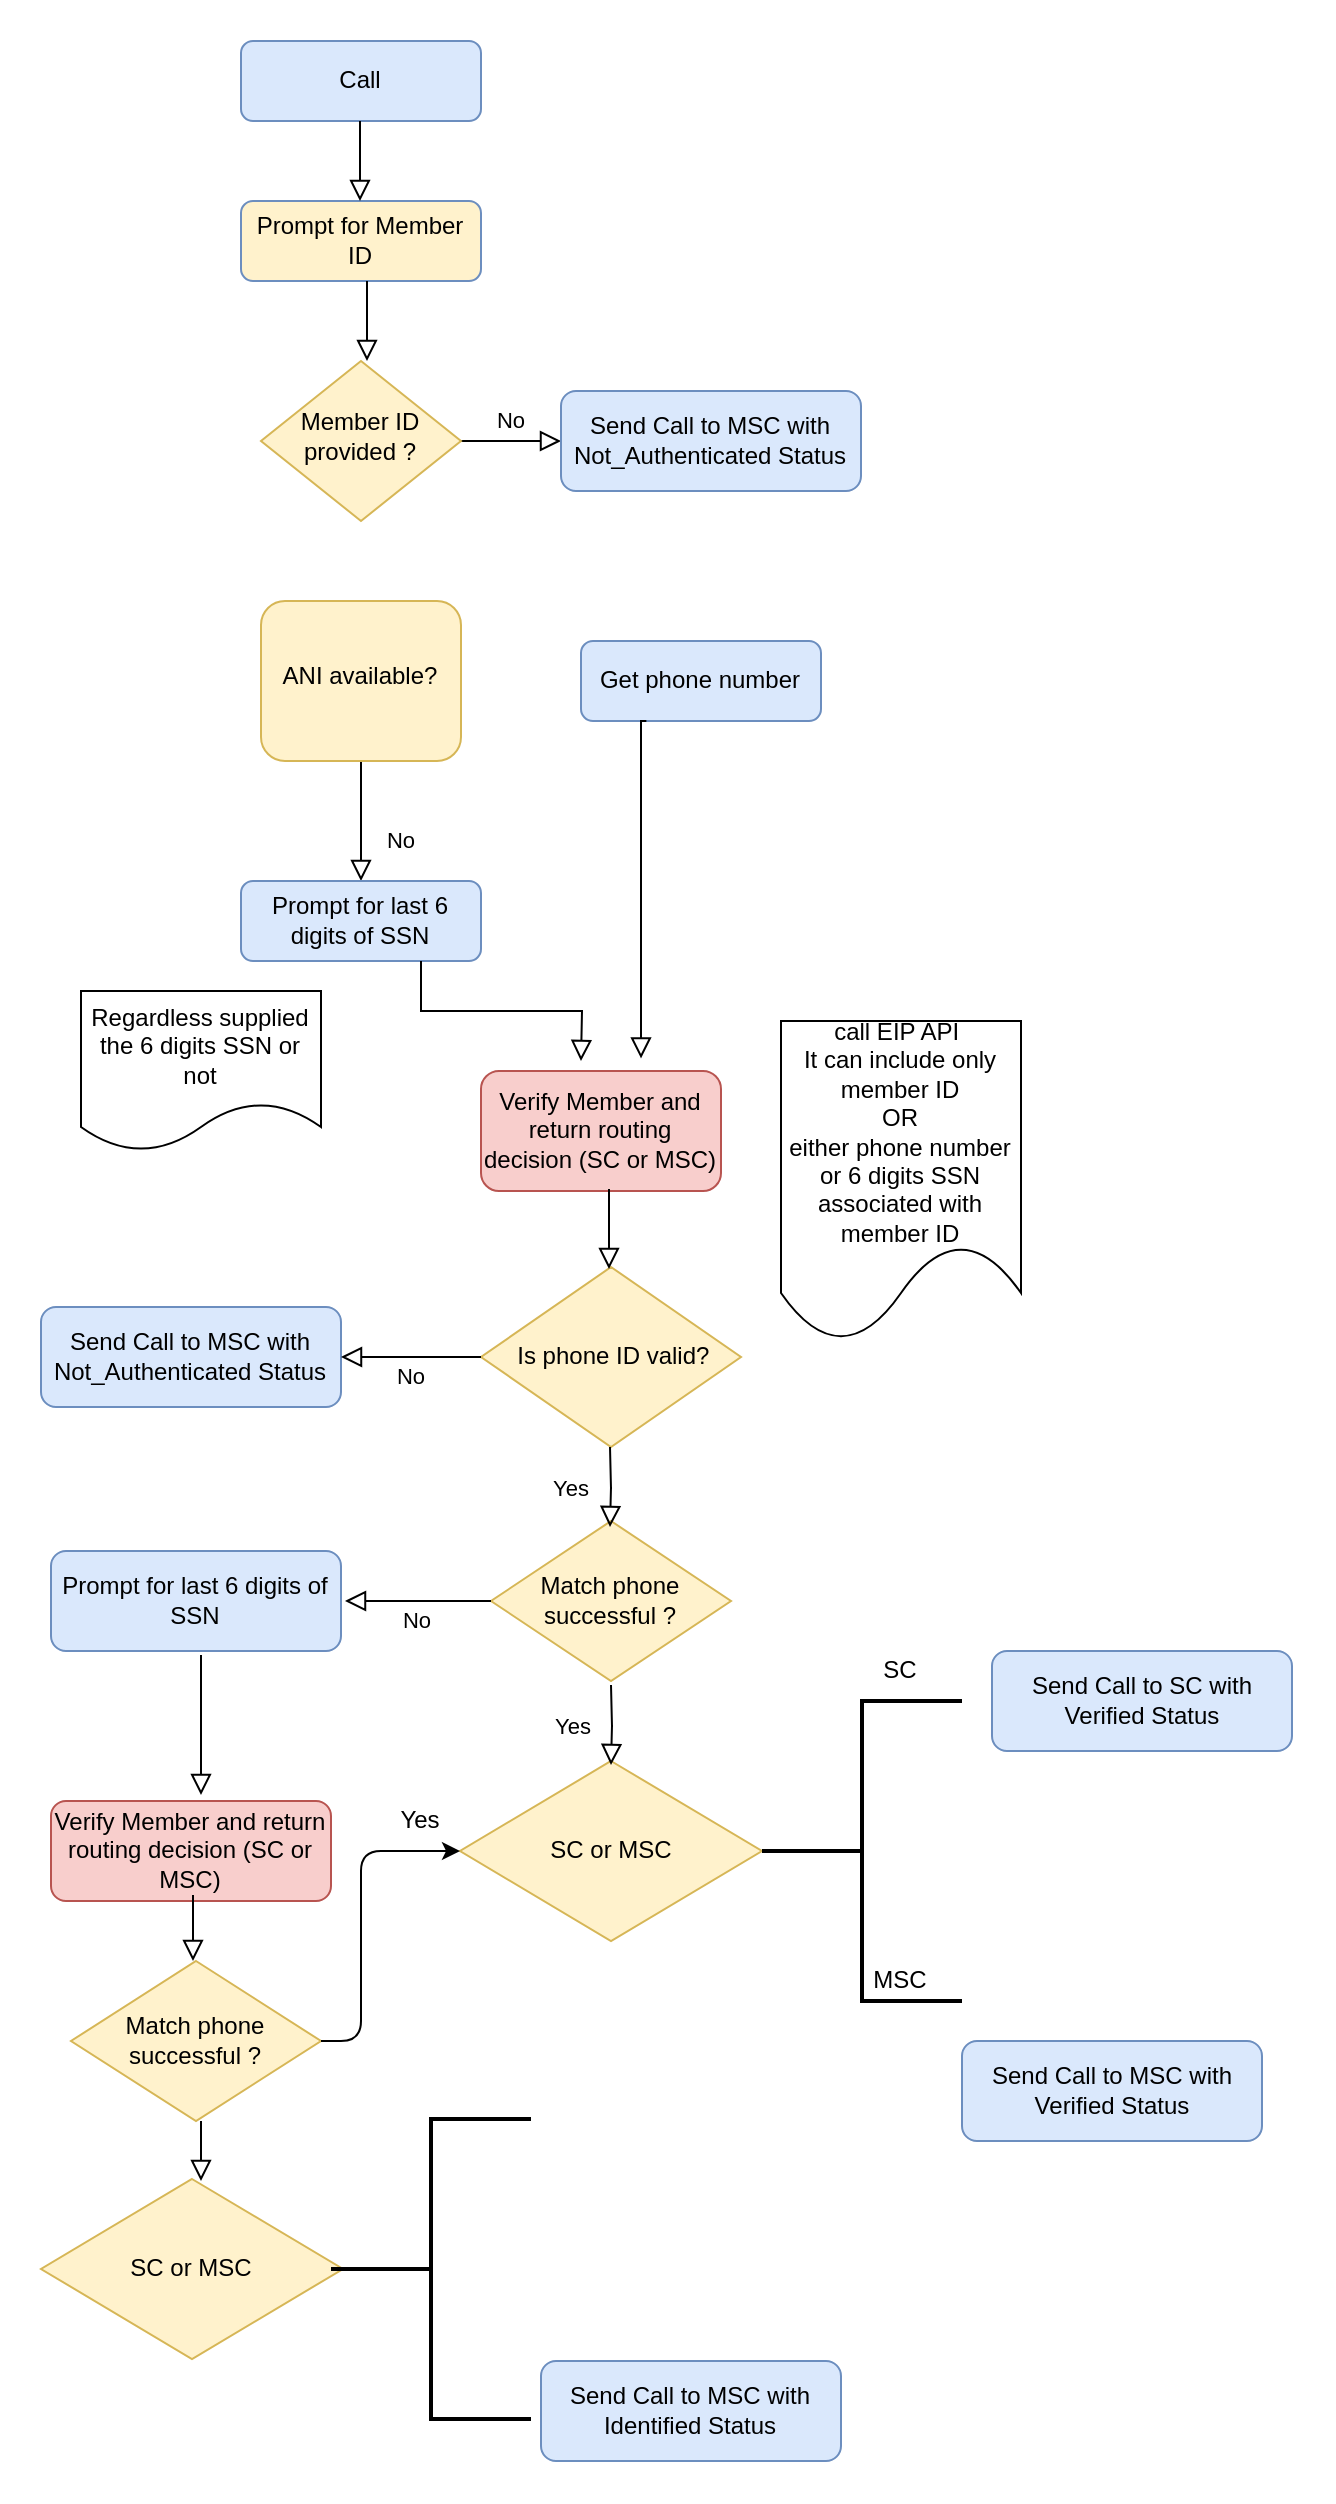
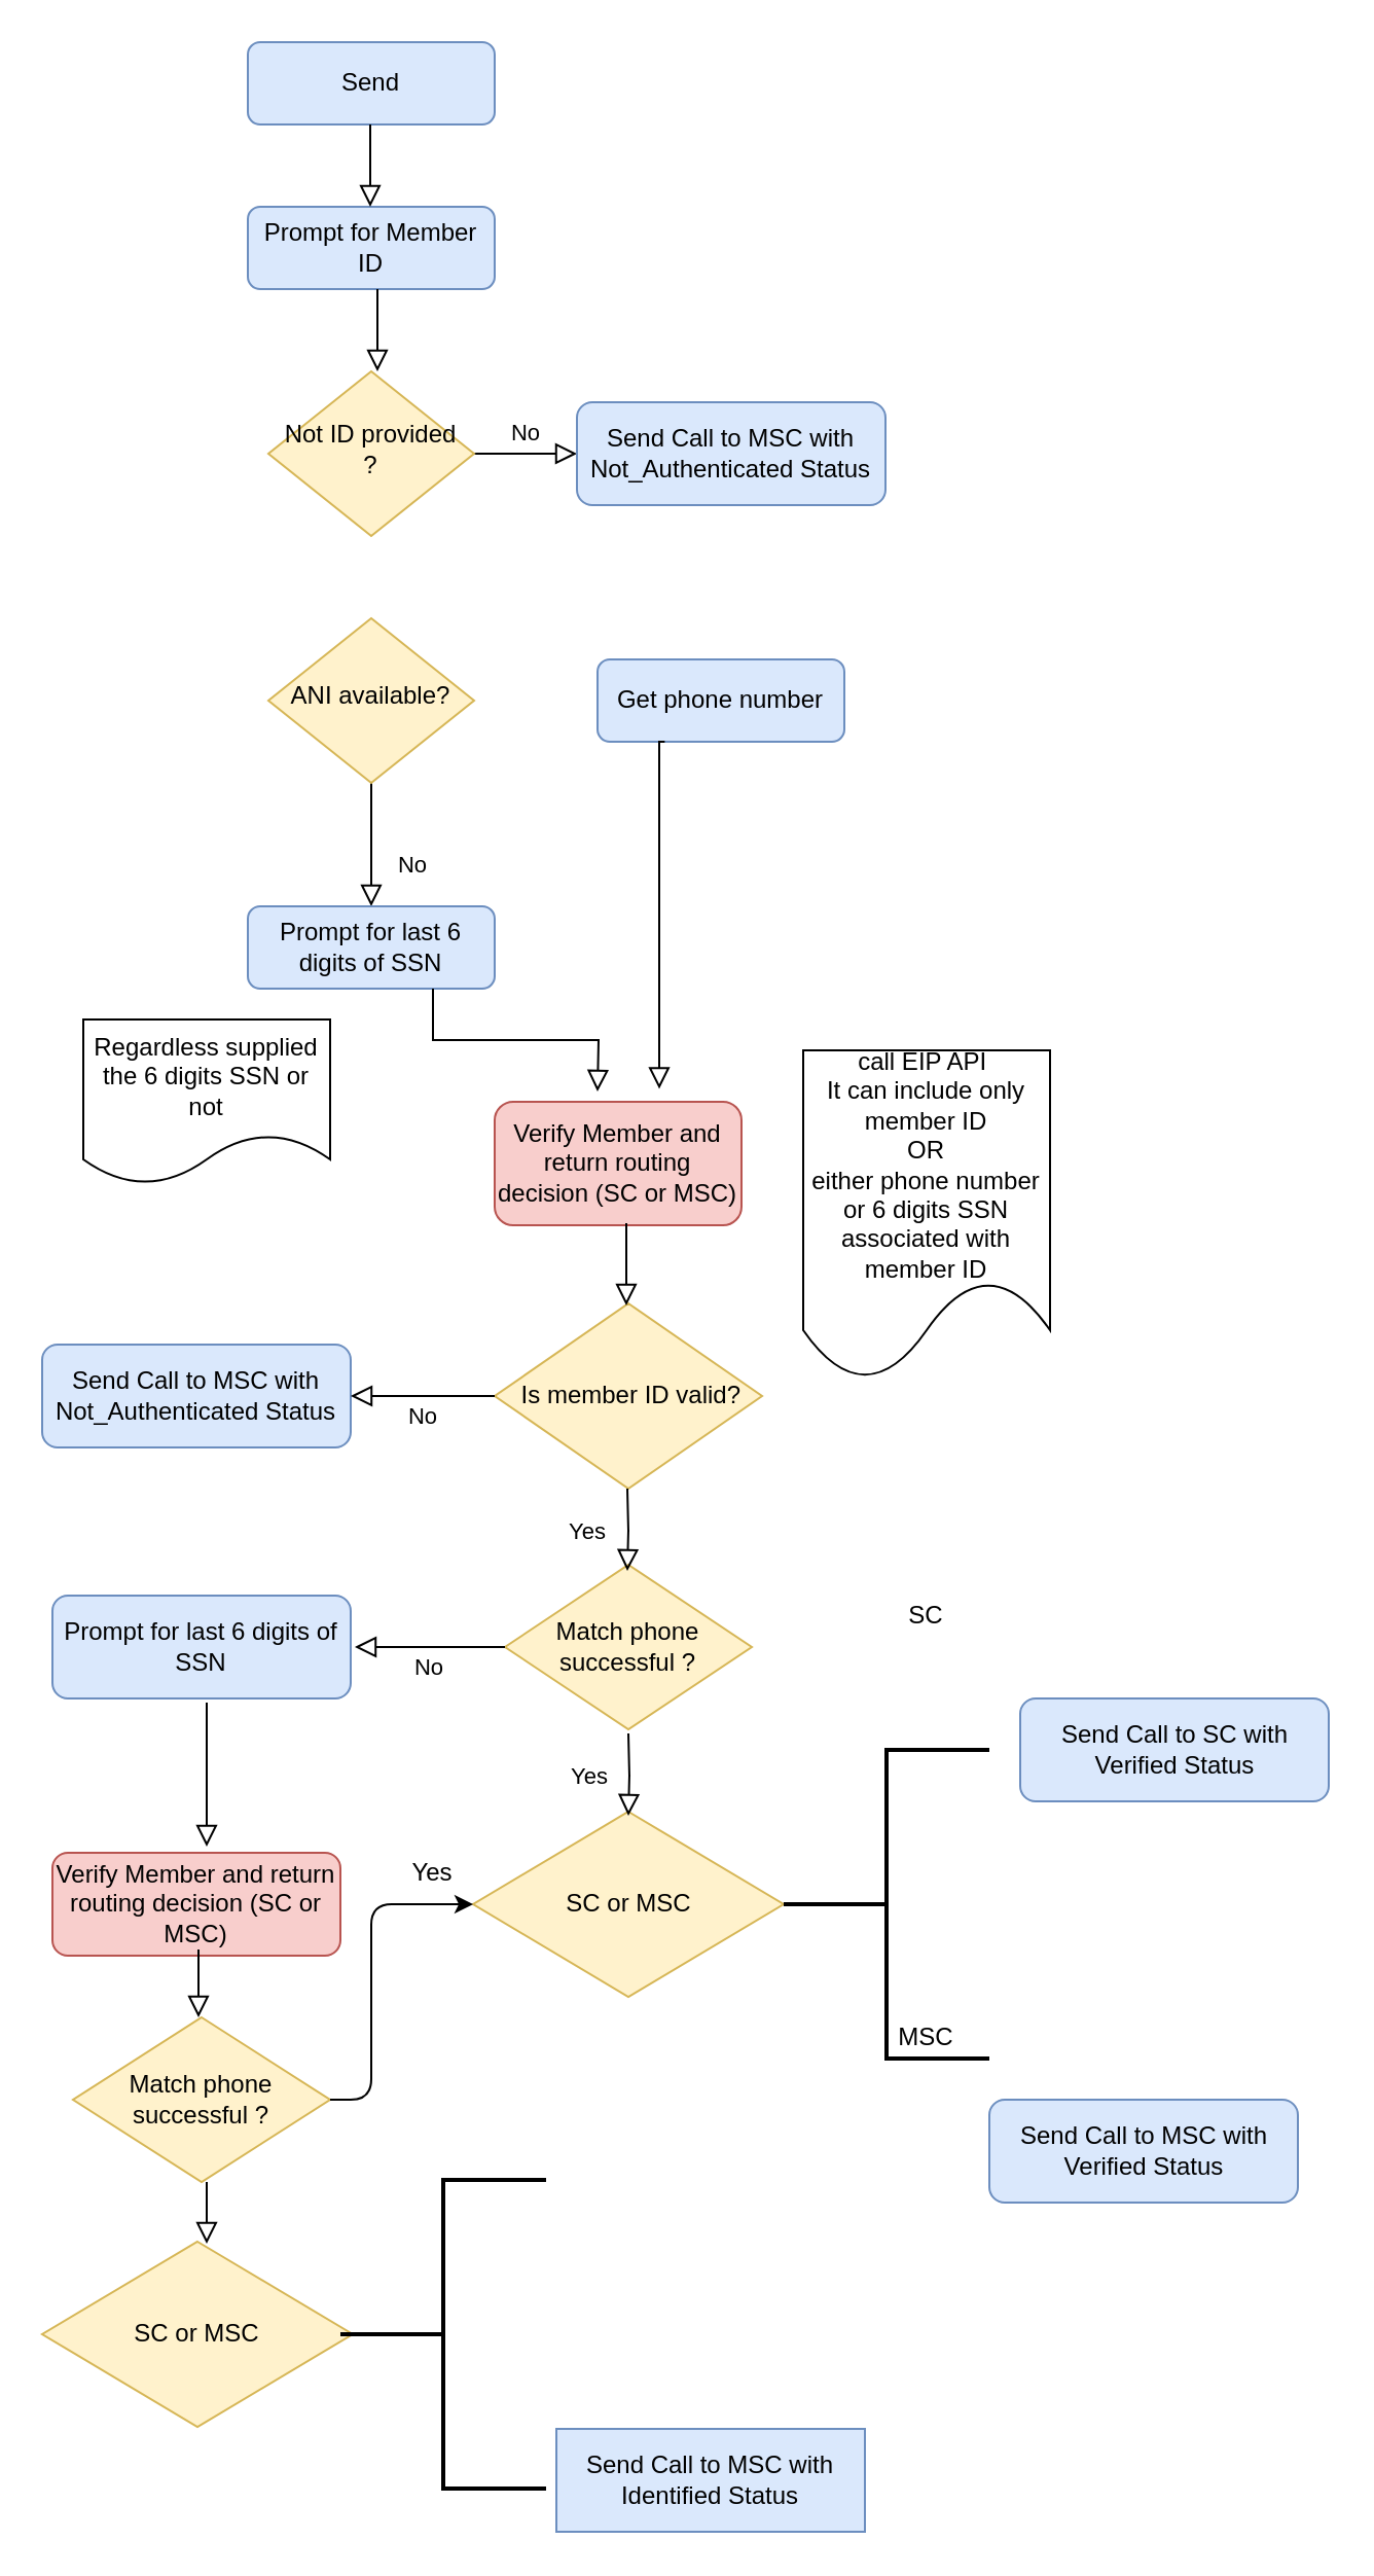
- <mxCell id="2" value="Call" style="rounded=1;whiteSpace=wrap;html=1;fontSize=12;glass=0;strokeWidth=1;shadow=0;fillColor=#dae8fc;strokeColor=#6c8ebf;" parent="1" vertex="1"><mxGeometry x="120" y="20" width="120" height="40" as="geometry" /></mxCell>
+ <mxCell id="2" value="Send" style="rounded=1;whiteSpace=wrap;html=1;fontSize=12;glass=0;strokeWidth=1;shadow=0;fillColor=#dae8fc;strokeColor=#6c8ebf;" parent="1" vertex="1"><mxGeometry x="120" y="20" width="120" height="40" as="geometry" /></mxCell>
- <mxCell id="10" value="Prompt for Member ID" style="rounded=1;whiteSpace=wrap;html=1;fillColor=#fff2cc;strokeColor=#6c8ebf;" vertex="1" parent="1"><mxGeometry x="120" y="100" width="120" height="40" as="geometry" /></mxCell>
+ <mxCell id="10" value="Prompt for Member ID" style="rounded=1;whiteSpace=wrap;html=1;fillColor=#dae8fc;strokeColor=#6c8ebf;" vertex="1" parent="1"><mxGeometry x="120" y="100" width="120" height="40" as="geometry" /></mxCell>
- <mxCell id="4" value="Member ID provided ?" style="rhombus;whiteSpace=wrap;html=1;shadow=0;fontFamily=Helvetica;fontSize=12;align=center;strokeWidth=1;spacing=6;spacingTop=-4;fillColor=#fff2cc;strokeColor=#d6b656;" parent="1" vertex="1"><mxGeometry x="130" y="180" width="100" height="80" as="geometry" /></mxCell>
+ <mxCell id="4" value="Not ID provided ?" style="rhombus;whiteSpace=wrap;html=1;shadow=0;fontFamily=Helvetica;fontSize=12;align=center;strokeWidth=1;spacing=6;spacingTop=-4;fillColor=#fff2cc;strokeColor=#d6b656;" parent="1" vertex="1"><mxGeometry x="130" y="180" width="100" height="80" as="geometry" /></mxCell>
- <mxCell id="7" value="ANI available?" style="whiteSpace=wrap;html=1;shadow=0;fontFamily=Helvetica;fontSize=12;align=center;strokeWidth=1;spacing=6;spacingTop=-4;fillColor=#fff2cc;strokeColor=#d6b656;rounded=1;" parent="1" vertex="1"><mxGeometry x="130" y="300" width="100" height="80" as="geometry" /></mxCell>
+ <mxCell id="7" value="ANI available?" style="rhombus;whiteSpace=wrap;html=1;shadow=0;fontFamily=Helvetica;fontSize=12;align=center;strokeWidth=1;spacing=6;spacingTop=-4;fillColor=#fff2cc;strokeColor=#d6b656;" parent="1" vertex="1"><mxGeometry x="130" y="300" width="100" height="80" as="geometry" /></mxCell>
- <mxCell id="19" value="&amp;nbsp;Is phone ID valid?" style="rhombus;whiteSpace=wrap;html=1;fillColor=#fff2cc;strokeColor=#d6b656;" vertex="1" parent="1"><mxGeometry x="240" y="633" width="130" height="90" as="geometry" /></mxCell>
+ <mxCell id="19" value="&amp;nbsp;Is member ID valid?" style="rhombus;whiteSpace=wrap;html=1;fillColor=#fff2cc;strokeColor=#d6b656;" vertex="1" parent="1"><mxGeometry x="240" y="633" width="130" height="90" as="geometry" /></mxCell>
- <mxCell id="37" value="SC" style="text;html=1;strokeColor=none;fillColor=none;align=center;verticalAlign=middle;whiteSpace=wrap;rounded=0;" vertex="1" parent="1"><mxGeometry x="430" y="825" width="40" height="20" as="geometry" /></mxCell>
+ <mxCell id="37" value="SC" style="text;html=1;strokeColor=none;fillColor=none;align=center;verticalAlign=middle;whiteSpace=wrap;rounded=0;" vertex="1" parent="1"><mxGeometry x="430" y="775" width="40" height="20" as="geometry" /></mxCell>
- <mxCell id="44" value="Send Call to MSC with Identified Status" style="rounded=1;whiteSpace=wrap;html=1;fontSize=12;glass=0;strokeWidth=1;shadow=0;fillColor=#dae8fc;strokeColor=#6c8ebf;" vertex="1" parent="1"><mxGeometry x="270" y="1180" width="150" height="50" as="geometry" /></mxCell>
+ <mxCell id="44" value="Send Call to MSC with Identified Status" style="whiteSpace=wrap;html=1;fontSize=12;glass=0;strokeWidth=1;shadow=0;fillColor=#dae8fc;strokeColor=#6c8ebf;rounded=0;" vertex="1" parent="1"><mxGeometry x="270" y="1180" width="150" height="50" as="geometry" /></mxCell>
